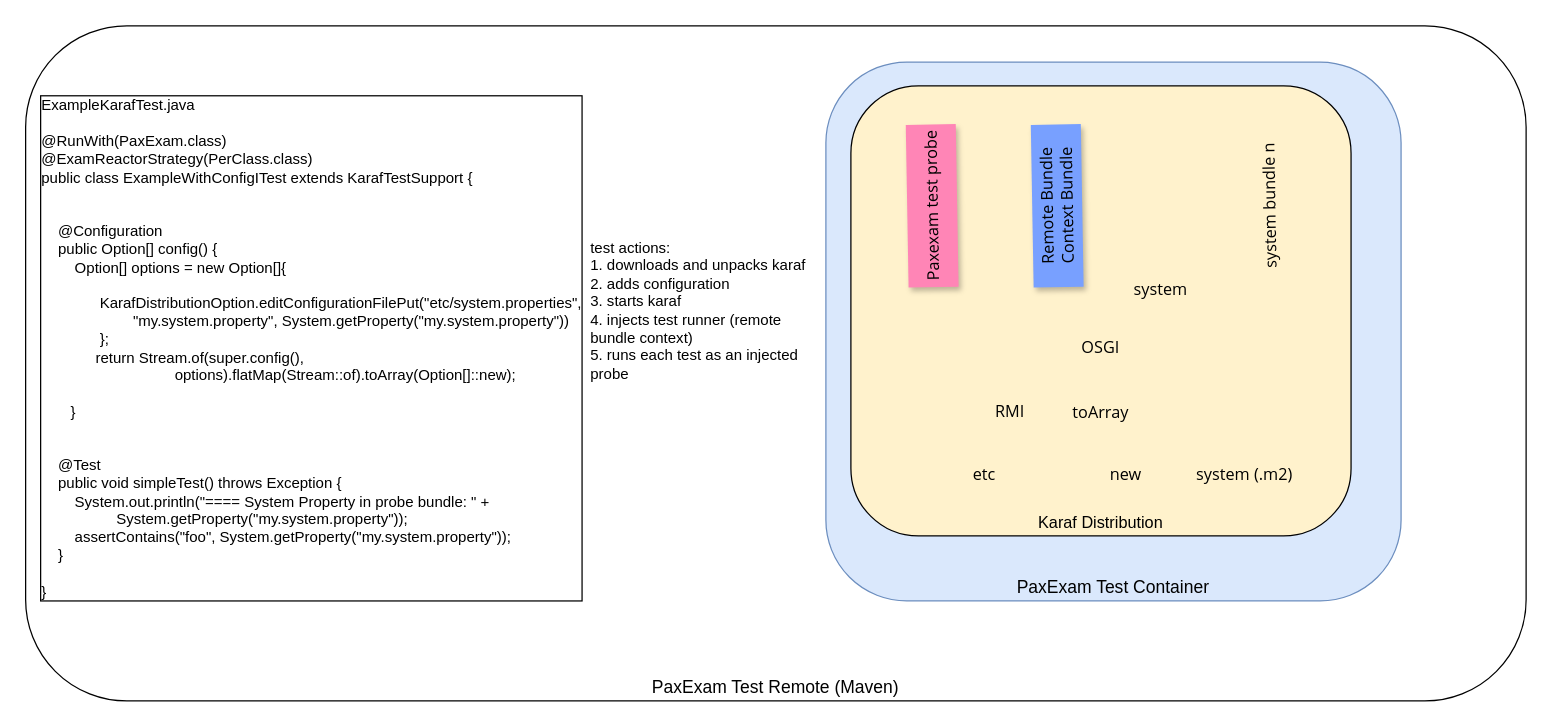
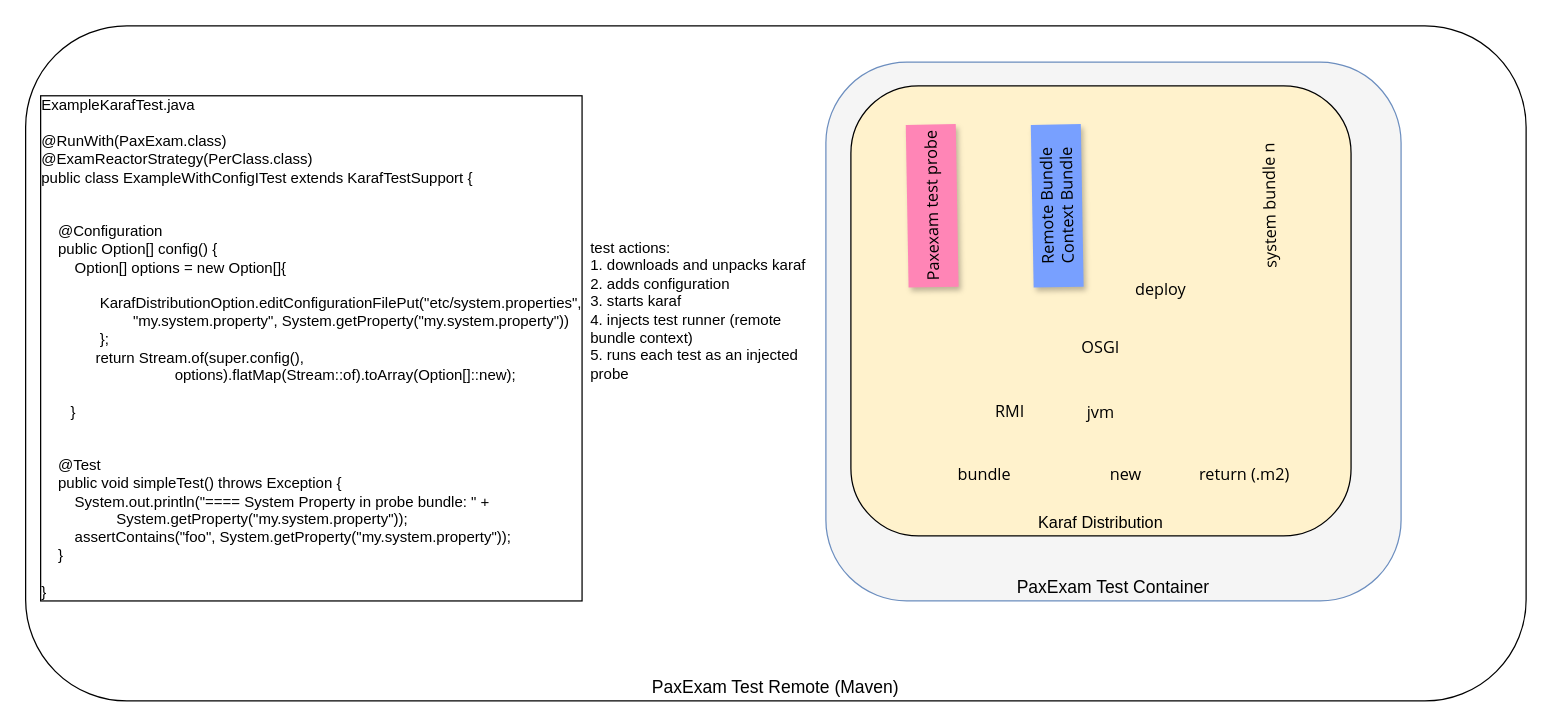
- <mxCell id="11" value="&lt;br&gt;system&lt;br&gt;" style="html=1;overflow=block;blockSpacing=1;whiteSpace=wrap;shape=image;fontSize=13;spacing=0;strokeColor=none;strokeOpacity=100;shadow=1;strokeWidth=0;image=https://images.lucid.app/images/475a5584-ef64-4faa-8aa0-dd0fcc450fbd/content;imageAspect=0;lucidId=~Qw5hDSRshFr;fontFamily=Open Sans;verticalAlign=bottom;" parent="1" vertex="1"><mxGeometry x="873" y="89" width="110" height="150" as="geometry" /></mxCell>
+ <mxCell id="11" value="&lt;br&gt;deploy&lt;br&gt;" style="html=1;overflow=block;blockSpacing=1;whiteSpace=wrap;shape=image;fontSize=13;spacing=0;strokeColor=none;strokeOpacity=100;shadow=1;strokeWidth=0;image=https://images.lucid.app/images/475a5584-ef64-4faa-8aa0-dd0fcc450fbd/content;imageAspect=0;lucidId=~Qw5hDSRshFr;fontFamily=Open Sans;verticalAlign=bottom;" parent="1" vertex="1"><mxGeometry x="873" y="89" width="110" height="150" as="geometry" /></mxCell>
- <mxCell id="5" value="toArray" style="html=1;overflow=block;blockSpacing=1;whiteSpace=wrap;shape=image;fontSize=13;spacing=0;strokeColor=none;strokeOpacity=100;shadow=1;strokeWidth=0;image=https://images.lucid.app/images/475a5584-ef64-4faa-8aa0-dd0fcc450fbd/content;imageAspect=0;lucidId=~Qw5hDSRshFr;fontFamily=Open Sans;" parent="1" vertex="1"><mxGeometry x="720" y="308" width="320" height="42" as="geometry" /></mxCell>
+ <mxCell id="5" value="jvm" style="html=1;overflow=block;blockSpacing=1;whiteSpace=wrap;shape=image;fontSize=13;spacing=0;strokeColor=none;strokeOpacity=100;shadow=1;strokeWidth=0;image=https://images.lucid.app/images/475a5584-ef64-4faa-8aa0-dd0fcc450fbd/content;imageAspect=0;lucidId=~Qw5hDSRshFr;fontFamily=Open Sans;" parent="1" vertex="1"><mxGeometry x="720" y="308" width="320" height="42" as="geometry" /></mxCell>
- <mxCell id="8" value="etc" style="html=1;overflow=block;blockSpacing=1;whiteSpace=wrap;shape=image;fontSize=13;spacing=0;strokeColor=none;strokeOpacity=100;shadow=1;strokeWidth=0;image=https://images.lucid.app/images/475a5584-ef64-4faa-8aa0-dd0fcc450fbd/content;imageAspect=0;lucidId=~Qw5hDSRshFr;fontFamily=Open Sans;" parent="1" vertex="1"><mxGeometry x="724" y="359" width="126" height="40" as="geometry" /></mxCell>
+ <mxCell id="8" value="bundle" style="html=1;overflow=block;blockSpacing=1;whiteSpace=wrap;shape=image;fontSize=13;spacing=0;strokeColor=none;strokeOpacity=100;shadow=1;strokeWidth=0;image=https://images.lucid.app/images/475a5584-ef64-4faa-8aa0-dd0fcc450fbd/content;imageAspect=0;lucidId=~Qw5hDSRshFr;fontFamily=Open Sans;" parent="1" vertex="1"><mxGeometry x="724" y="359" width="126" height="40" as="geometry" /></mxCell>
- <mxCell id="9" value="system (.m2)" style="html=1;overflow=block;blockSpacing=1;whiteSpace=wrap;shape=image;fontSize=13;spacing=0;strokeColor=none;strokeOpacity=100;shadow=1;strokeWidth=0;image=https://images.lucid.app/images/475a5584-ef64-4faa-8aa0-dd0fcc450fbd/content;imageAspect=0;lucidId=~Qw5hDSRshFr;fontFamily=Open Sans;" parent="1" vertex="1"><mxGeometry x="950" y="359" width="90" height="40" as="geometry" /></mxCell>
+ <mxCell id="9" value="return (.m2)" style="html=1;overflow=block;blockSpacing=1;whiteSpace=wrap;shape=image;fontSize=13;spacing=0;strokeColor=none;strokeOpacity=100;shadow=1;strokeWidth=0;image=https://images.lucid.app/images/475a5584-ef64-4faa-8aa0-dd0fcc450fbd/content;imageAspect=0;lucidId=~Qw5hDSRshFr;fontFamily=Open Sans;" parent="1" vertex="1"><mxGeometry x="950" y="359" width="90" height="40" as="geometry" /></mxCell>
- <mxCell id="3" value="PaxExam Test Container" style="rounded=1;whiteSpace=wrap;html=1;fillColor=#dae8fc;verticalAlign=bottom;fontSize=14;strokeColor=#6c8ebf;" parent="1" vertex="1"><mxGeometry x="660" y="49" width="460" height="431" as="geometry" /></mxCell>
+ <mxCell id="3" value="PaxExam Test Container" style="rounded=1;whiteSpace=wrap;html=1;fillColor=#f5f5f5;verticalAlign=bottom;fontSize=14;strokeColor=#6c8ebf;" parent="1" vertex="1"><mxGeometry x="660" y="49" width="460" height="431" as="geometry" /></mxCell>
